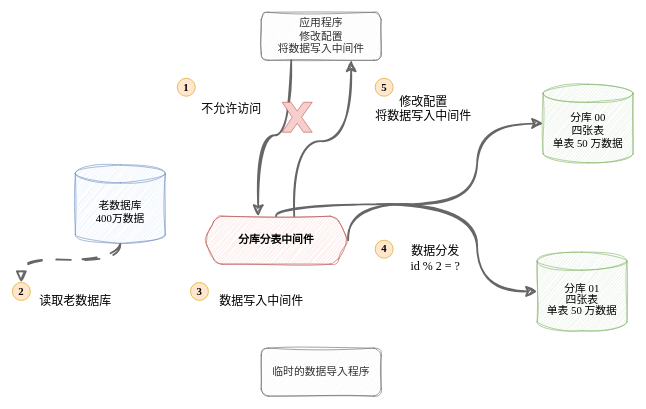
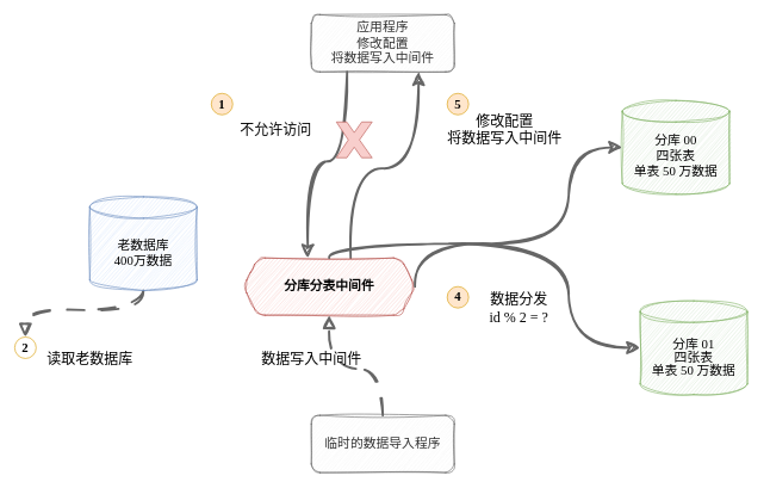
- <mxCell id="10" value="&lt;div style=&quot;font-size: 18px;&quot;&gt;&lt;div&gt;分库 00&lt;/div&gt;&lt;div&gt;四张表&lt;/div&gt;&lt;div&gt;单表 50 万数据&lt;/div&gt;&lt;/div&gt;" style="shape=cylinder3;whiteSpace=wrap;html=1;boundedLbl=1;backgroundOutline=1;size=15;sketch=1;hachureGap=4;jiggle=2;curveFitting=1;fontFamily=Architects Daughter;fontSource=https%3A%2F%2Ffonts.googleapis.com%2Fcss%3Ffamily%3DArchitects%2BDaughter;fontSize=18;fillColor=#d5e8d4;strokeColor=#82b366;" vertex="1" parent="2"><mxGeometry x="885" y="120" width="150" height="131" as="geometry" /></mxCell>
+ <mxCell id="10" value="&lt;div style=&quot;font-size: 18px;&quot;&gt;&lt;div&gt;分库 00&lt;/div&gt;&lt;div&gt;四张表&lt;/div&gt;&lt;div&gt;单表 50 万数据&lt;/div&gt;&lt;/div&gt;" style="shape=cylinder3;whiteSpace=wrap;html=1;boundedLbl=1;backgroundOutline=1;size=15;sketch=1;hachureGap=4;jiggle=2;curveFitting=1;fontFamily=Architects Daughter;fontSource=https%3A%2F%2Ffonts.googleapis.com%2Fcss%3Ffamily%3DArchitects%2BDaughter;fontSize=18;fillColor=#d5e8d4;strokeColor=#82b366;" vertex="1" parent="2"><mxGeometry x="850" y="120" width="150" height="131" as="geometry" /></mxCell>
- <mxCell id="22" value="2" style="ellipse;whiteSpace=wrap;html=1;aspect=fixed;hachureGap=4;fontFamily=Architects Daughter;fontSource=https%3A%2F%2Ffonts.googleapis.com%2Fcss%3Ffamily%3DArchitects%2BDaughter;fontSize=18;fillColor=#ffe6cc;strokeColor=#d79b00;fontStyle=1" vertex="1" parent="2"><mxGeometry y="450.5" width="30" height="30" as="geometry" /></mxCell>
+ <mxCell id="22" value="2" style="ellipse;whiteSpace=wrap;html=1;aspect=fixed;hachureGap=4;fontFamily=Architects Daughter;fontSource=https%3A%2F%2Ffonts.googleapis.com%2Fcss%3Ffamily%3DArchitects%2BDaughter;fontSize=18;fillColor=#ffffff;strokeColor=#d79b00;fontStyle=1;" vertex="1" parent="2"><mxGeometry y="450.5" width="30" height="30" as="geometry" /></mxCell>
- <mxCell id="20" value="3" style="ellipse;whiteSpace=wrap;html=1;aspect=fixed;hachureGap=4;fontFamily=Architects Daughter;fontSource=https%3A%2F%2Ffonts.googleapis.com%2Fcss%3Ffamily%3DArchitects%2BDaughter;fontSize=18;fillColor=#ffe6cc;strokeColor=#d79b00;fontStyle=1" vertex="1" parent="2"><mxGeometry x="297" y="450.5" width="30" height="30" as="geometry" /></mxCell>
+ <mxCell id="8" style="edgeStyle=orthogonalEdgeStyle;sketch=1;hachureGap=4;jiggle=2;curveFitting=1;orthogonalLoop=1;jettySize=auto;html=1;entryX=0.5;entryY=1;entryDx=0;entryDy=0;fontFamily=Architects Daughter;fontSource=https%3A%2F%2Ffonts.googleapis.com%2Fcss%3Ffamily%3DArchitects%2BDaughter;fontSize=18;fontColor=default;curved=1;fillColor=#f5f5f5;strokeColor=#666666;strokeWidth=3;endSize=12;startSize=12;dashed=1;dashPattern=8 8;endArrow=block;endFill=0;" edge="1" parent="2" source="4" target="6"><mxGeometry relative="1" as="geometry" /></mxCell>
